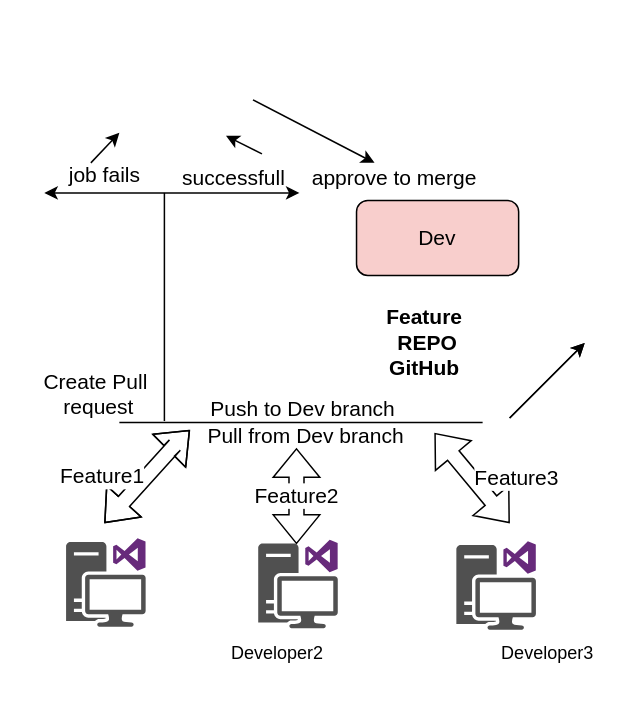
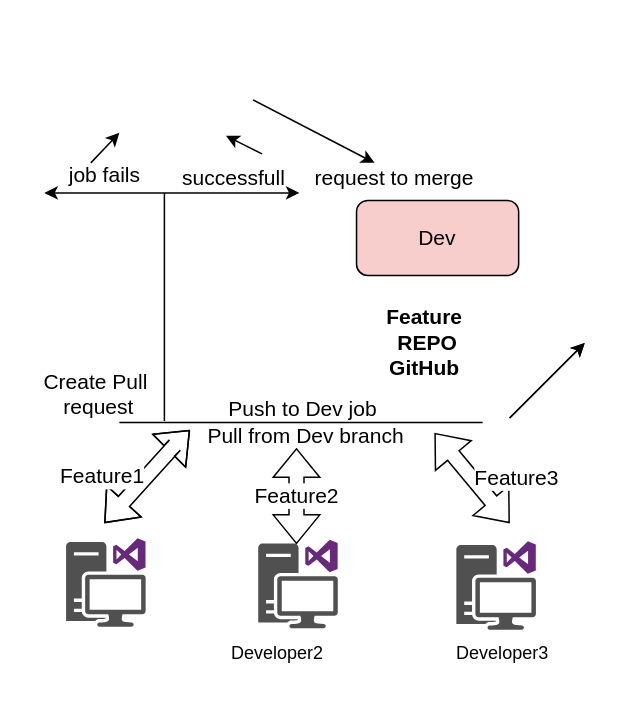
- <mxCell id="26" value="approve to merge" style="text;html=1;align=center;verticalAlign=middle;resizable=0;points=[];autosize=1;strokeColor=none;fillColor=none;fontSize=14;fontFamily=Helvetica;fontColor=none;" vertex="1" parent="1"><mxGeometry x="197" y="108" width="130" height="20" as="geometry" /></mxCell>
+ <mxCell id="26" value="request to merge" style="text;html=1;align=center;verticalAlign=middle;resizable=0;points=[];autosize=1;strokeColor=none;fillColor=none;fontSize=14;fontFamily=Helvetica;fontColor=none;" vertex="1" parent="1"><mxGeometry x="197" y="108" width="130" height="20" as="geometry" /></mxCell>
- <mxCell id="10" value="Push to Dev branch" style="text;html=1;align=center;verticalAlign=middle;resizable=0;points=[];autosize=1;strokeColor=none;fillColor=none;fontSize=14;fontFamily=Helvetica;" vertex="1" parent="1"><mxGeometry x="131" y="262" width="140" height="20" as="geometry" /></mxCell>
+ <mxCell id="10" value="Push to Dev job" style="text;html=1;align=center;verticalAlign=middle;resizable=0;points=[];autosize=1;strokeColor=none;fillColor=none;fontSize=14;fontFamily=Helvetica;" vertex="1" parent="1"><mxGeometry x="131" y="262" width="140" height="20" as="geometry" /></mxCell>
- <mxCell id="3" value="Developer3" style="text;html=1;align=center;verticalAlign=middle;resizable=0;points=[];autosize=1;strokeColor=none;fillColor=none;" vertex="1" parent="1"><mxGeometry x="324" y="425" width="80" height="20" as="geometry" /></mxCell>
+ <mxCell id="3" value="Developer3" style="text;html=1;align=center;verticalAlign=middle;resizable=0;points=[];autosize=1;strokeColor=none;fillColor=none;" vertex="1" parent="1"><mxGeometry x="294" y="425" width="80" height="20" as="geometry" /></mxCell>
